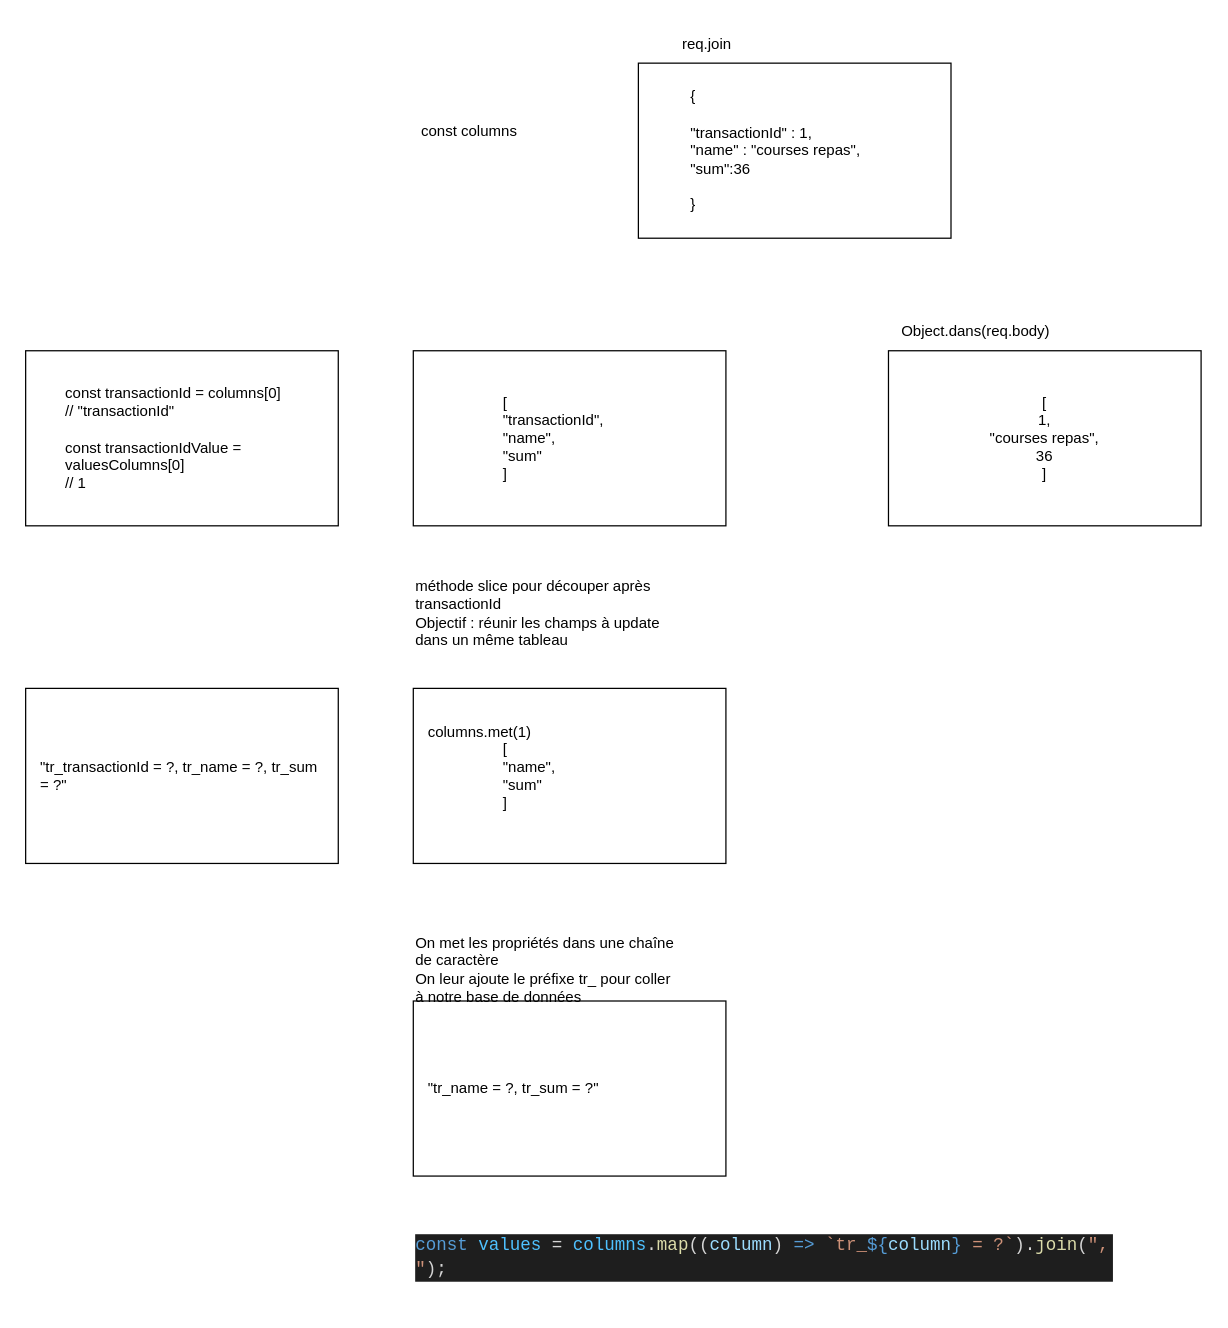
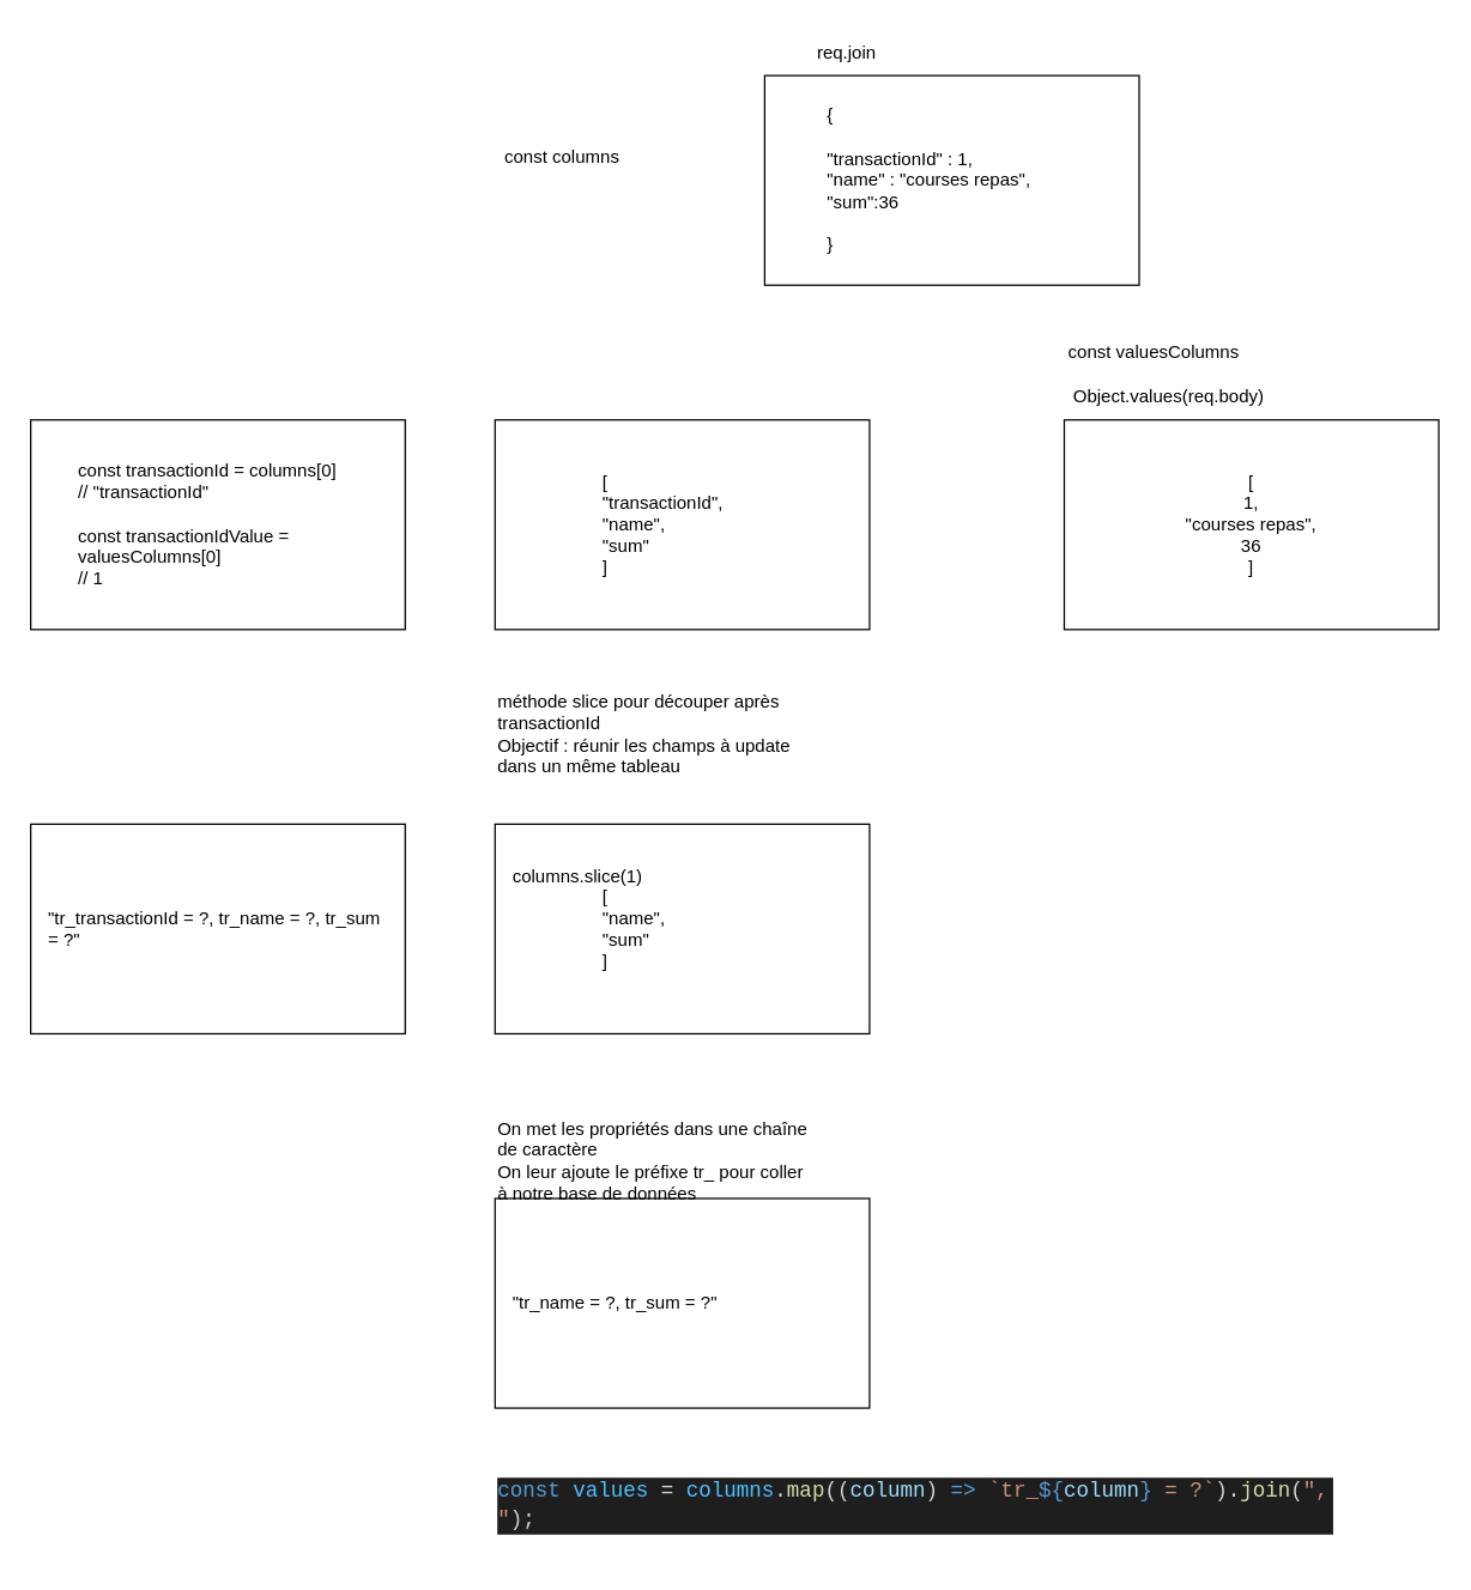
+ <mxCell id="12" value="const valuesColumns" style="text;html=1;strokeColor=none;fillColor=none;align=center;verticalAlign=middle;whiteSpace=wrap;rounded=0;" vertex="1" parent="1"><mxGeometry x="710" y="220" width="120" height="30" as="geometry" /></mxCell>
- <mxCell id="9" value="Object.dans(req.body)" style="text;html=1;strokeColor=none;fillColor=none;align=center;verticalAlign=middle;whiteSpace=wrap;rounded=0;" vertex="1" parent="1"><mxGeometry x="710" y="250" width="140" height="30" as="geometry" /></mxCell>
+ <mxCell id="9" value="Object.values(req.body)" style="text;html=1;strokeColor=none;fillColor=none;align=center;verticalAlign=middle;whiteSpace=wrap;rounded=0;" vertex="1" parent="1"><mxGeometry x="710" y="250" width="140" height="30" as="geometry" /></mxCell>
- <mxCell id="23" value="columns.met(1)" style="text;html=1;strokeColor=none;fillColor=none;align=left;verticalAlign=middle;whiteSpace=wrap;rounded=0;" vertex="1" parent="1"><mxGeometry x="340" y="570" width="210" height="30" as="geometry" /></mxCell>
+ <mxCell id="23" value="columns.slice(1)" style="text;html=1;strokeColor=none;fillColor=none;align=left;verticalAlign=middle;whiteSpace=wrap;rounded=0;" vertex="1" parent="1"><mxGeometry x="340" y="570" width="210" height="30" as="geometry" /></mxCell>
